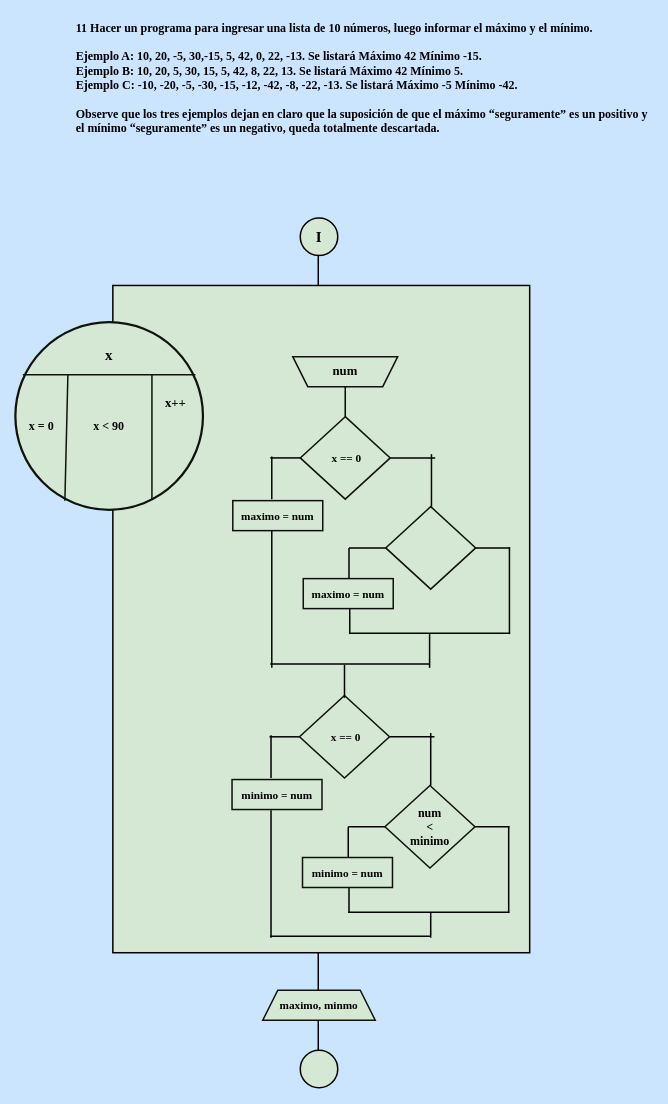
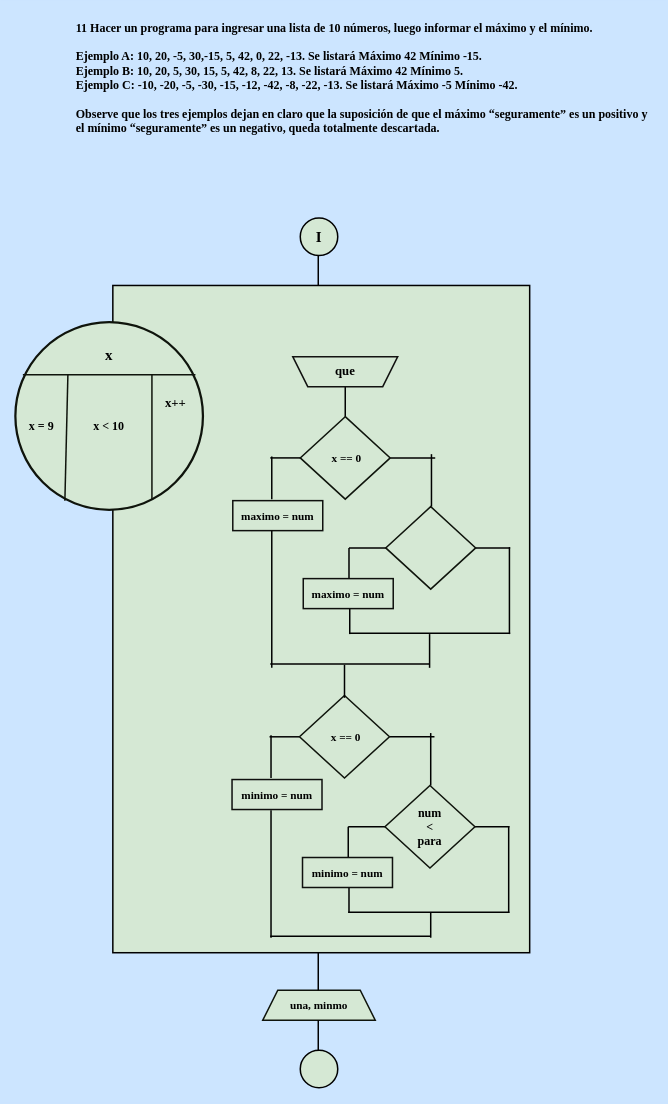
- <mxCell id="25" value="&lt;font color=&quot;#000000&quot; size=&quot;1&quot; face=&quot;Comic Sans MS&quot;&gt;&lt;b style=&quot;font-size: 17px;&quot;&gt;num&lt;/b&gt;&lt;/font&gt;" style="text;strokeColor=none;align=center;fillColor=none;html=1;verticalAlign=middle;whiteSpace=wrap;rounded=0;fontFamily=Architects Daughter;fontSource=https://fonts.googleapis.com/css?family=Architects+Daughter;container=0;" vertex="1" parent="3"><mxGeometry x="410" y="190" width="60" height="30" as="geometry" /></mxCell>
+ <mxCell id="25" value="&lt;font color=&quot;#000000&quot; size=&quot;1&quot; face=&quot;Comic Sans MS&quot;&gt;&lt;b style=&quot;font-size: 17px;&quot;&gt;que&lt;/b&gt;&lt;/font&gt;" style="text;strokeColor=none;align=center;fillColor=none;html=1;verticalAlign=middle;whiteSpace=wrap;rounded=0;fontFamily=Architects Daughter;fontSource=https://fonts.googleapis.com/css?family=Architects+Daughter;container=0;" vertex="1" parent="3"><mxGeometry x="410" y="190" width="60" height="30" as="geometry" /></mxCell>
- <mxCell id="12" value="&lt;font color=&quot;#000000&quot; size=&quot;1&quot; face=&quot;Comic Sans MS&quot;&gt;&lt;b style=&quot;font-size: 16px;&quot;&gt;x = 0&lt;/b&gt;&lt;/font&gt;" style="text;strokeColor=none;align=center;fillColor=none;html=1;verticalAlign=middle;whiteSpace=wrap;rounded=0;fontFamily=Architects Daughter;fontSource=https://fonts.googleapis.com/css?family=Architects+Daughter;container=0;" vertex="1" parent="3"><mxGeometry x="10" y="267.3" width="50" height="20" as="geometry" /></mxCell>
+ <mxCell id="12" value="&lt;font color=&quot;#000000&quot; size=&quot;1&quot; face=&quot;Comic Sans MS&quot;&gt;&lt;b style=&quot;font-size: 16px;&quot;&gt;x = 9&lt;/b&gt;&lt;/font&gt;" style="text;strokeColor=none;align=center;fillColor=none;html=1;verticalAlign=middle;whiteSpace=wrap;rounded=0;fontFamily=Architects Daughter;fontSource=https://fonts.googleapis.com/css?family=Architects+Daughter;container=0;" vertex="1" parent="3"><mxGeometry x="10" y="267.3" width="50" height="20" as="geometry" /></mxCell>
- <mxCell id="11" value="&lt;font color=&quot;#000000&quot; size=&quot;1&quot; face=&quot;Comic Sans MS&quot;&gt;&lt;b style=&quot;font-size: 16px;&quot;&gt;x &amp;lt; 90&lt;/b&gt;&lt;/font&gt;" style="text;strokeColor=none;align=center;fillColor=none;html=1;verticalAlign=middle;whiteSpace=wrap;rounded=0;fontFamily=Architects Daughter;fontSource=https://fonts.googleapis.com/css?family=Architects+Daughter;container=0;" vertex="1" parent="3"><mxGeometry x="95.1" y="267.3" width="60" height="20" as="geometry" /></mxCell>
+ <mxCell id="11" value="&lt;font color=&quot;#000000&quot; size=&quot;1&quot; face=&quot;Comic Sans MS&quot;&gt;&lt;b style=&quot;font-size: 16px;&quot;&gt;x &amp;lt; 10&lt;/b&gt;&lt;/font&gt;" style="text;strokeColor=none;align=center;fillColor=none;html=1;verticalAlign=middle;whiteSpace=wrap;rounded=0;fontFamily=Architects Daughter;fontSource=https://fonts.googleapis.com/css?family=Architects+Daughter;container=0;" vertex="1" parent="3"><mxGeometry x="95.1" y="267.3" width="60" height="20" as="geometry" /></mxCell>
- <mxCell id="46" value="&lt;font color=&quot;#000000&quot; size=&quot;1&quot; face=&quot;Comic Sans MS&quot;&gt;&lt;b style=&quot;font-size: 16px;&quot;&gt;num&lt;/b&gt;&lt;/font&gt;&lt;div&gt;&lt;font face=&quot;Comic Sans MS&quot; color=&quot;#000000&quot;&gt;&lt;span style=&quot;font-size: 16px;&quot;&gt;&lt;b&gt;&amp;lt;&lt;/b&gt;&lt;/span&gt;&lt;/font&gt;&lt;/div&gt;&lt;div&gt;&lt;font face=&quot;Comic Sans MS&quot; color=&quot;#000000&quot;&gt;&lt;span style=&quot;font-size: 16px;&quot;&gt;&lt;b&gt;minimo&lt;/b&gt;&lt;/span&gt;&lt;/font&gt;&lt;/div&gt;" style="text;strokeColor=none;align=center;fillColor=none;html=1;verticalAlign=middle;whiteSpace=wrap;rounded=0;fontFamily=Architects Daughter;fontSource=https://fonts.googleapis.com/css?family=Architects+Daughter;aspect=fixed;container=0;" vertex="1" parent="3"><mxGeometry x="523" y="797" width="60" height="30" as="geometry" /></mxCell>
+ <mxCell id="46" value="&lt;font color=&quot;#000000&quot; size=&quot;1&quot; face=&quot;Comic Sans MS&quot;&gt;&lt;b style=&quot;font-size: 16px;&quot;&gt;num&lt;/b&gt;&lt;/font&gt;&lt;div&gt;&lt;font face=&quot;Comic Sans MS&quot; color=&quot;#000000&quot;&gt;&lt;span style=&quot;font-size: 16px;&quot;&gt;&lt;b&gt;&amp;lt;&lt;/b&gt;&lt;/span&gt;&lt;/font&gt;&lt;/div&gt;&lt;div&gt;&lt;font face=&quot;Comic Sans MS&quot; color=&quot;#000000&quot;&gt;&lt;span style=&quot;font-size: 16px;&quot;&gt;&lt;b&gt;para&lt;/b&gt;&lt;/span&gt;&lt;/font&gt;&lt;/div&gt;" style="text;strokeColor=none;align=center;fillColor=none;html=1;verticalAlign=middle;whiteSpace=wrap;rounded=0;fontFamily=Architects Daughter;fontSource=https://fonts.googleapis.com/css?family=Architects+Daughter;aspect=fixed;container=0;" vertex="1" parent="3"><mxGeometry x="523" y="797" width="60" height="30" as="geometry" /></mxCell>
- <mxCell id="52" value="&lt;b&gt;&lt;font color=&quot;#000000&quot; style=&quot;font-size: 15px;&quot; face=&quot;Comic Sans MS&quot;&gt;maximo, minmo&lt;/font&gt;&lt;/b&gt;" style="text;strokeColor=none;align=center;fillColor=none;html=1;verticalAlign=middle;whiteSpace=wrap;rounded=0;fontFamily=Architects Daughter;fontSource=https%3A%2F%2Ffonts.googleapis.com%2Fcss%3Ffamily%3DArchitects%2BDaughter;container=0;" vertex="1" parent="3"><mxGeometry x="310" y="1035" width="190" height="30" as="geometry" /></mxCell>
+ <mxCell id="52" value="&lt;b&gt;&lt;font color=&quot;#000000&quot; style=&quot;font-size: 15px;&quot; face=&quot;Comic Sans MS&quot;&gt;una, minmo&lt;/font&gt;&lt;/b&gt;" style="text;strokeColor=none;align=center;fillColor=none;html=1;verticalAlign=middle;whiteSpace=wrap;rounded=0;fontFamily=Architects Daughter;fontSource=https%3A%2F%2Ffonts.googleapis.com%2Fcss%3Ffamily%3DArchitects%2BDaughter;container=0;" vertex="1" parent="3"><mxGeometry x="310" y="1035" width="190" height="30" as="geometry" /></mxCell>
